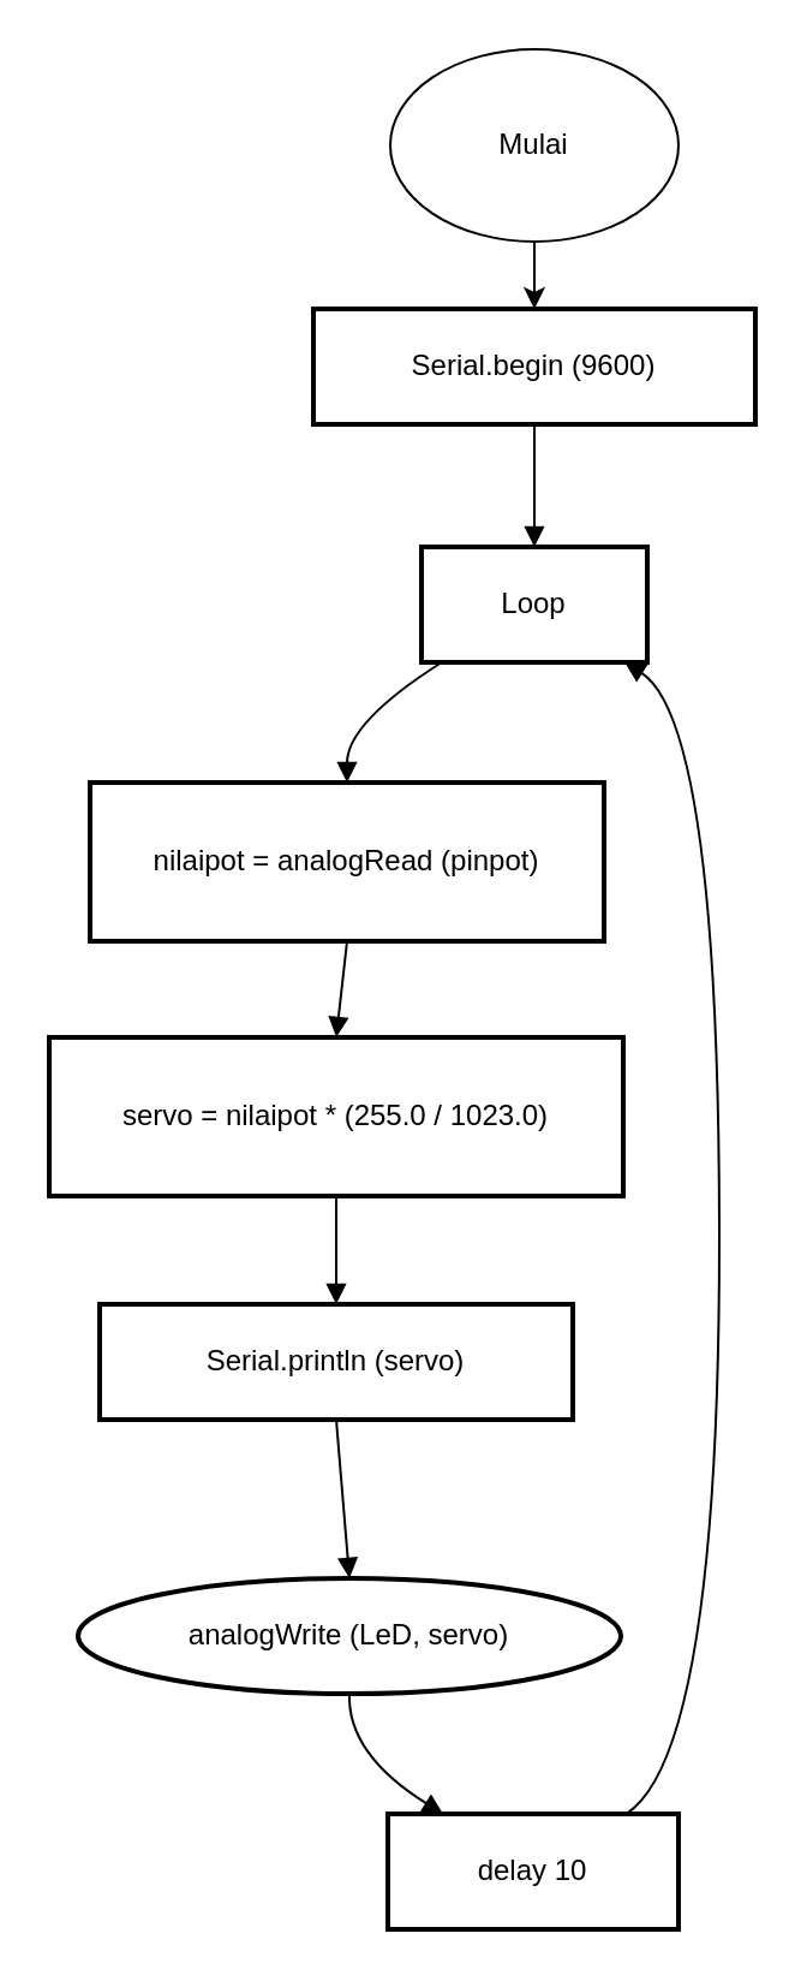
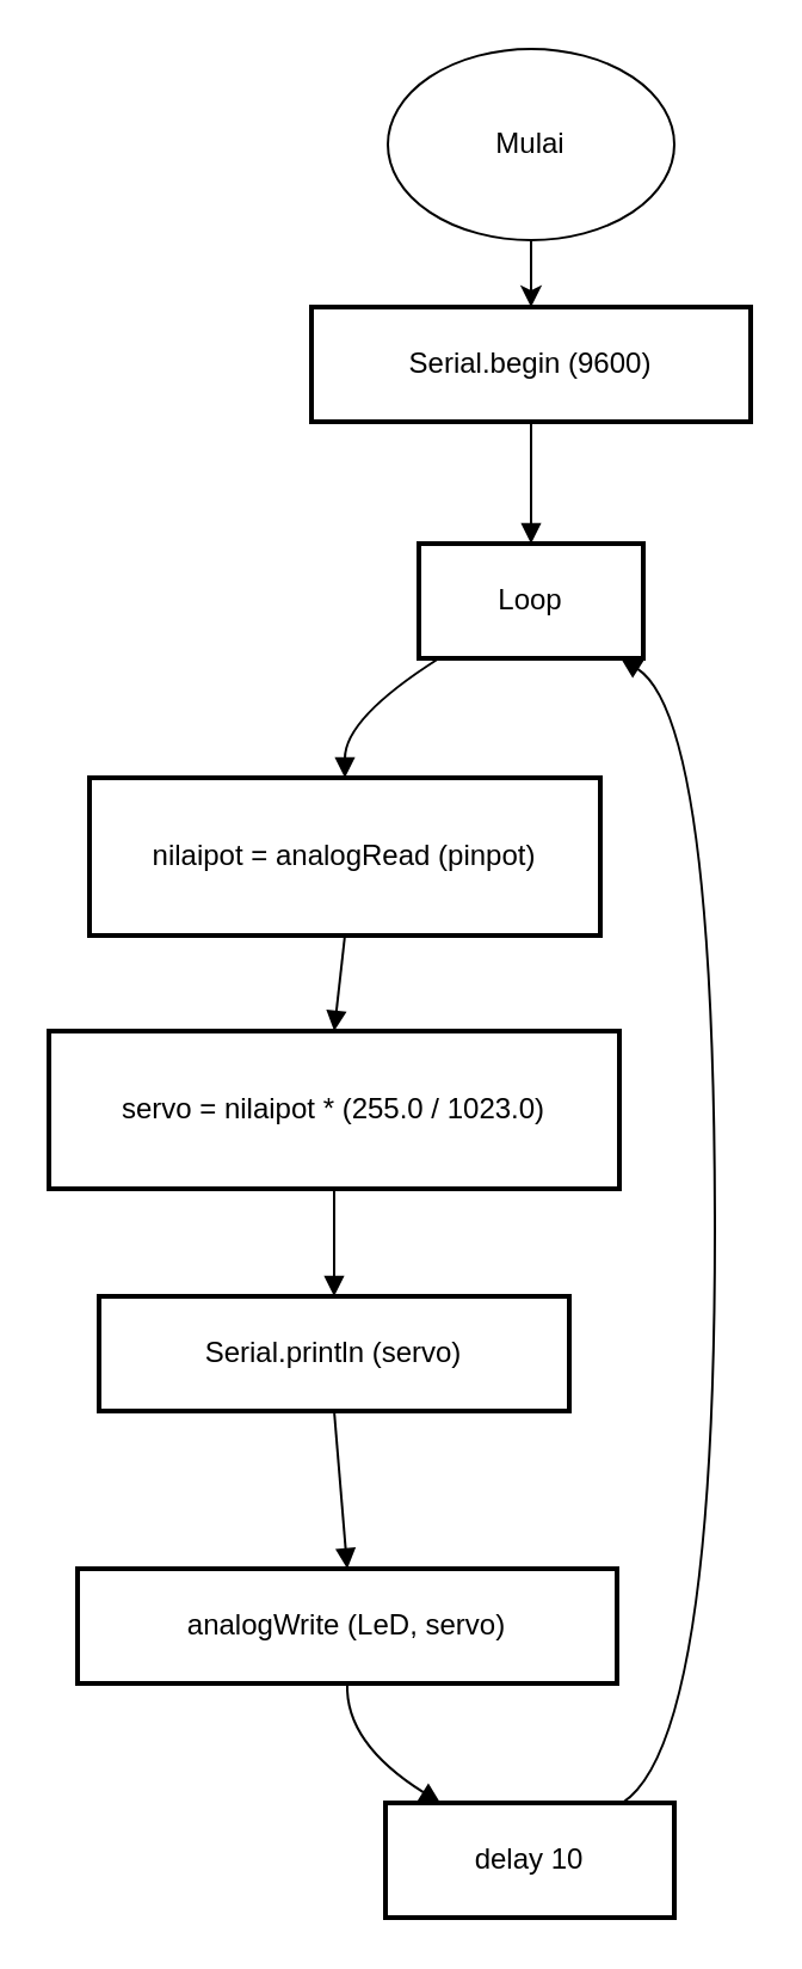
- <mxCell id="7" value="analogWrite (LeD, servo)" style="ellipse;whiteSpace=wrap;strokeWidth=2;" vertex="1" parent="1"><mxGeometry x="32" y="656" width="226" height="48" as="geometry" /></mxCell>
+ <mxCell id="7" value="analogWrite (LeD, servo)" style="whiteSpace=wrap;strokeWidth=2;" vertex="1" parent="1"><mxGeometry x="32" y="656" width="226" height="48" as="geometry" /></mxCell>
